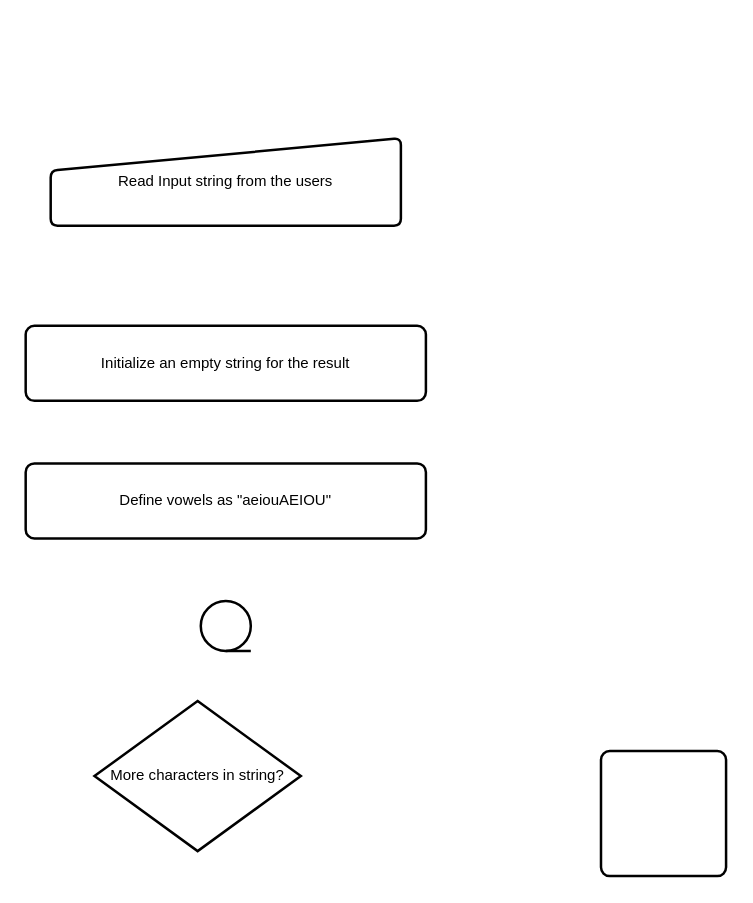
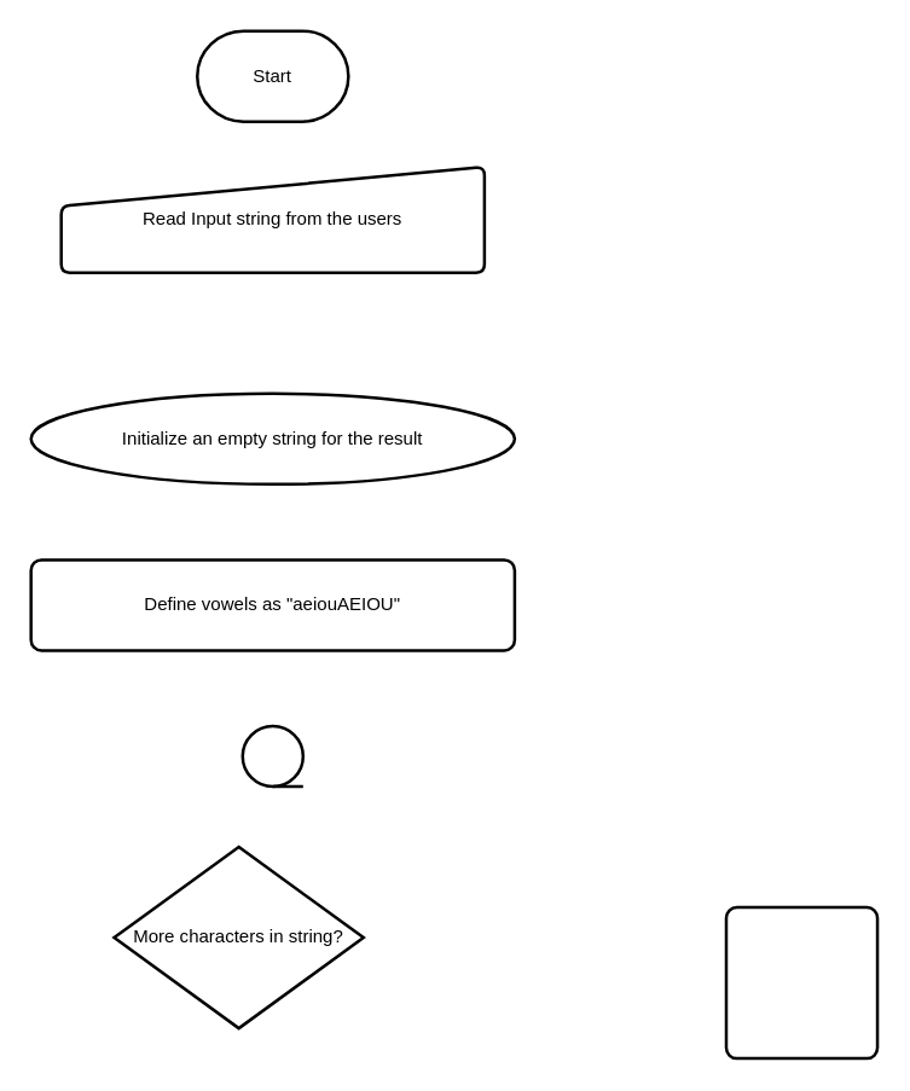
+ <mxCell id="2" value="Start" style="strokeWidth=2;html=1;shape=mxgraph.flowchart.terminator;whiteSpace=wrap;" vertex="1" parent="1"><mxGeometry x="130" y="20" width="100" height="60" as="geometry" /></mxCell>
- <mxCell id="4" value="Initialize an empty string for the result" style="rounded=1;whiteSpace=wrap;html=1;absoluteArcSize=1;arcSize=14;strokeWidth=2;" vertex="1" parent="1"><mxGeometry x="20" y="260" width="320" height="60" as="geometry" /></mxCell>
+ <mxCell id="4" value="Initialize an empty string for the result" style="ellipse;whiteSpace=wrap;html=1;absoluteArcSize=1;arcSize=14;strokeWidth=2;" vertex="1" parent="1"><mxGeometry x="20" y="260" width="320" height="60" as="geometry" /></mxCell>
